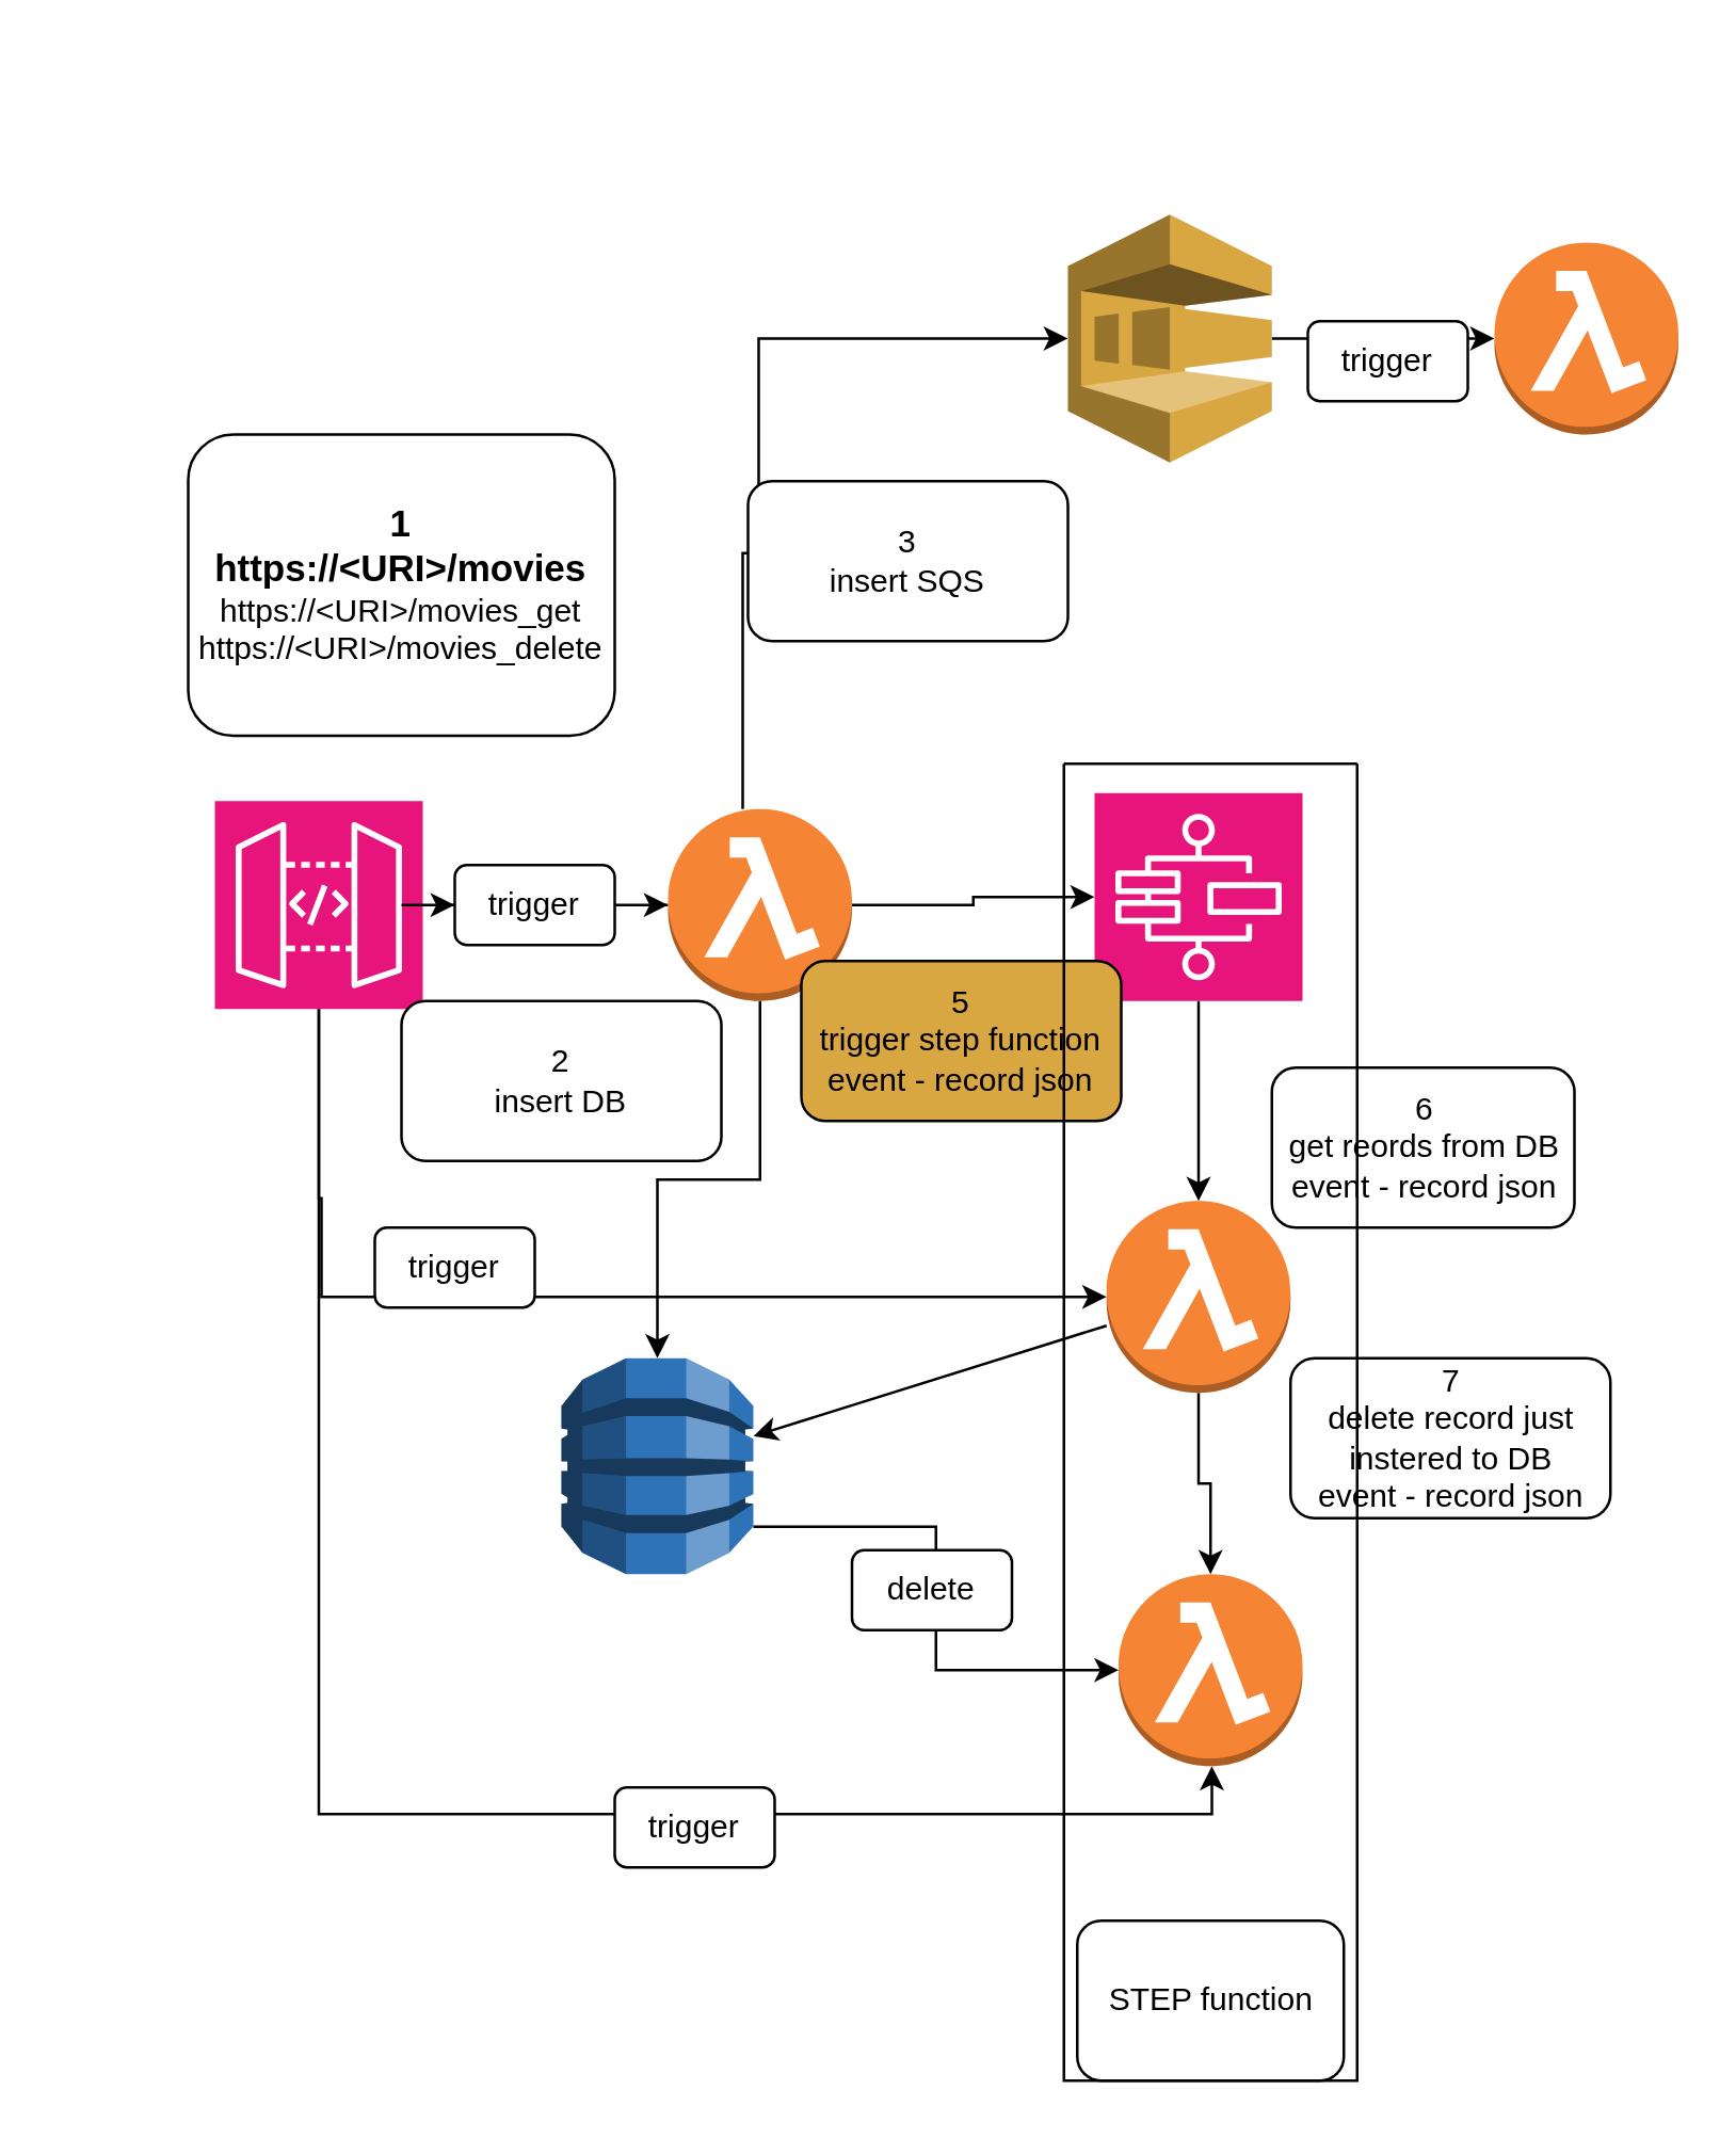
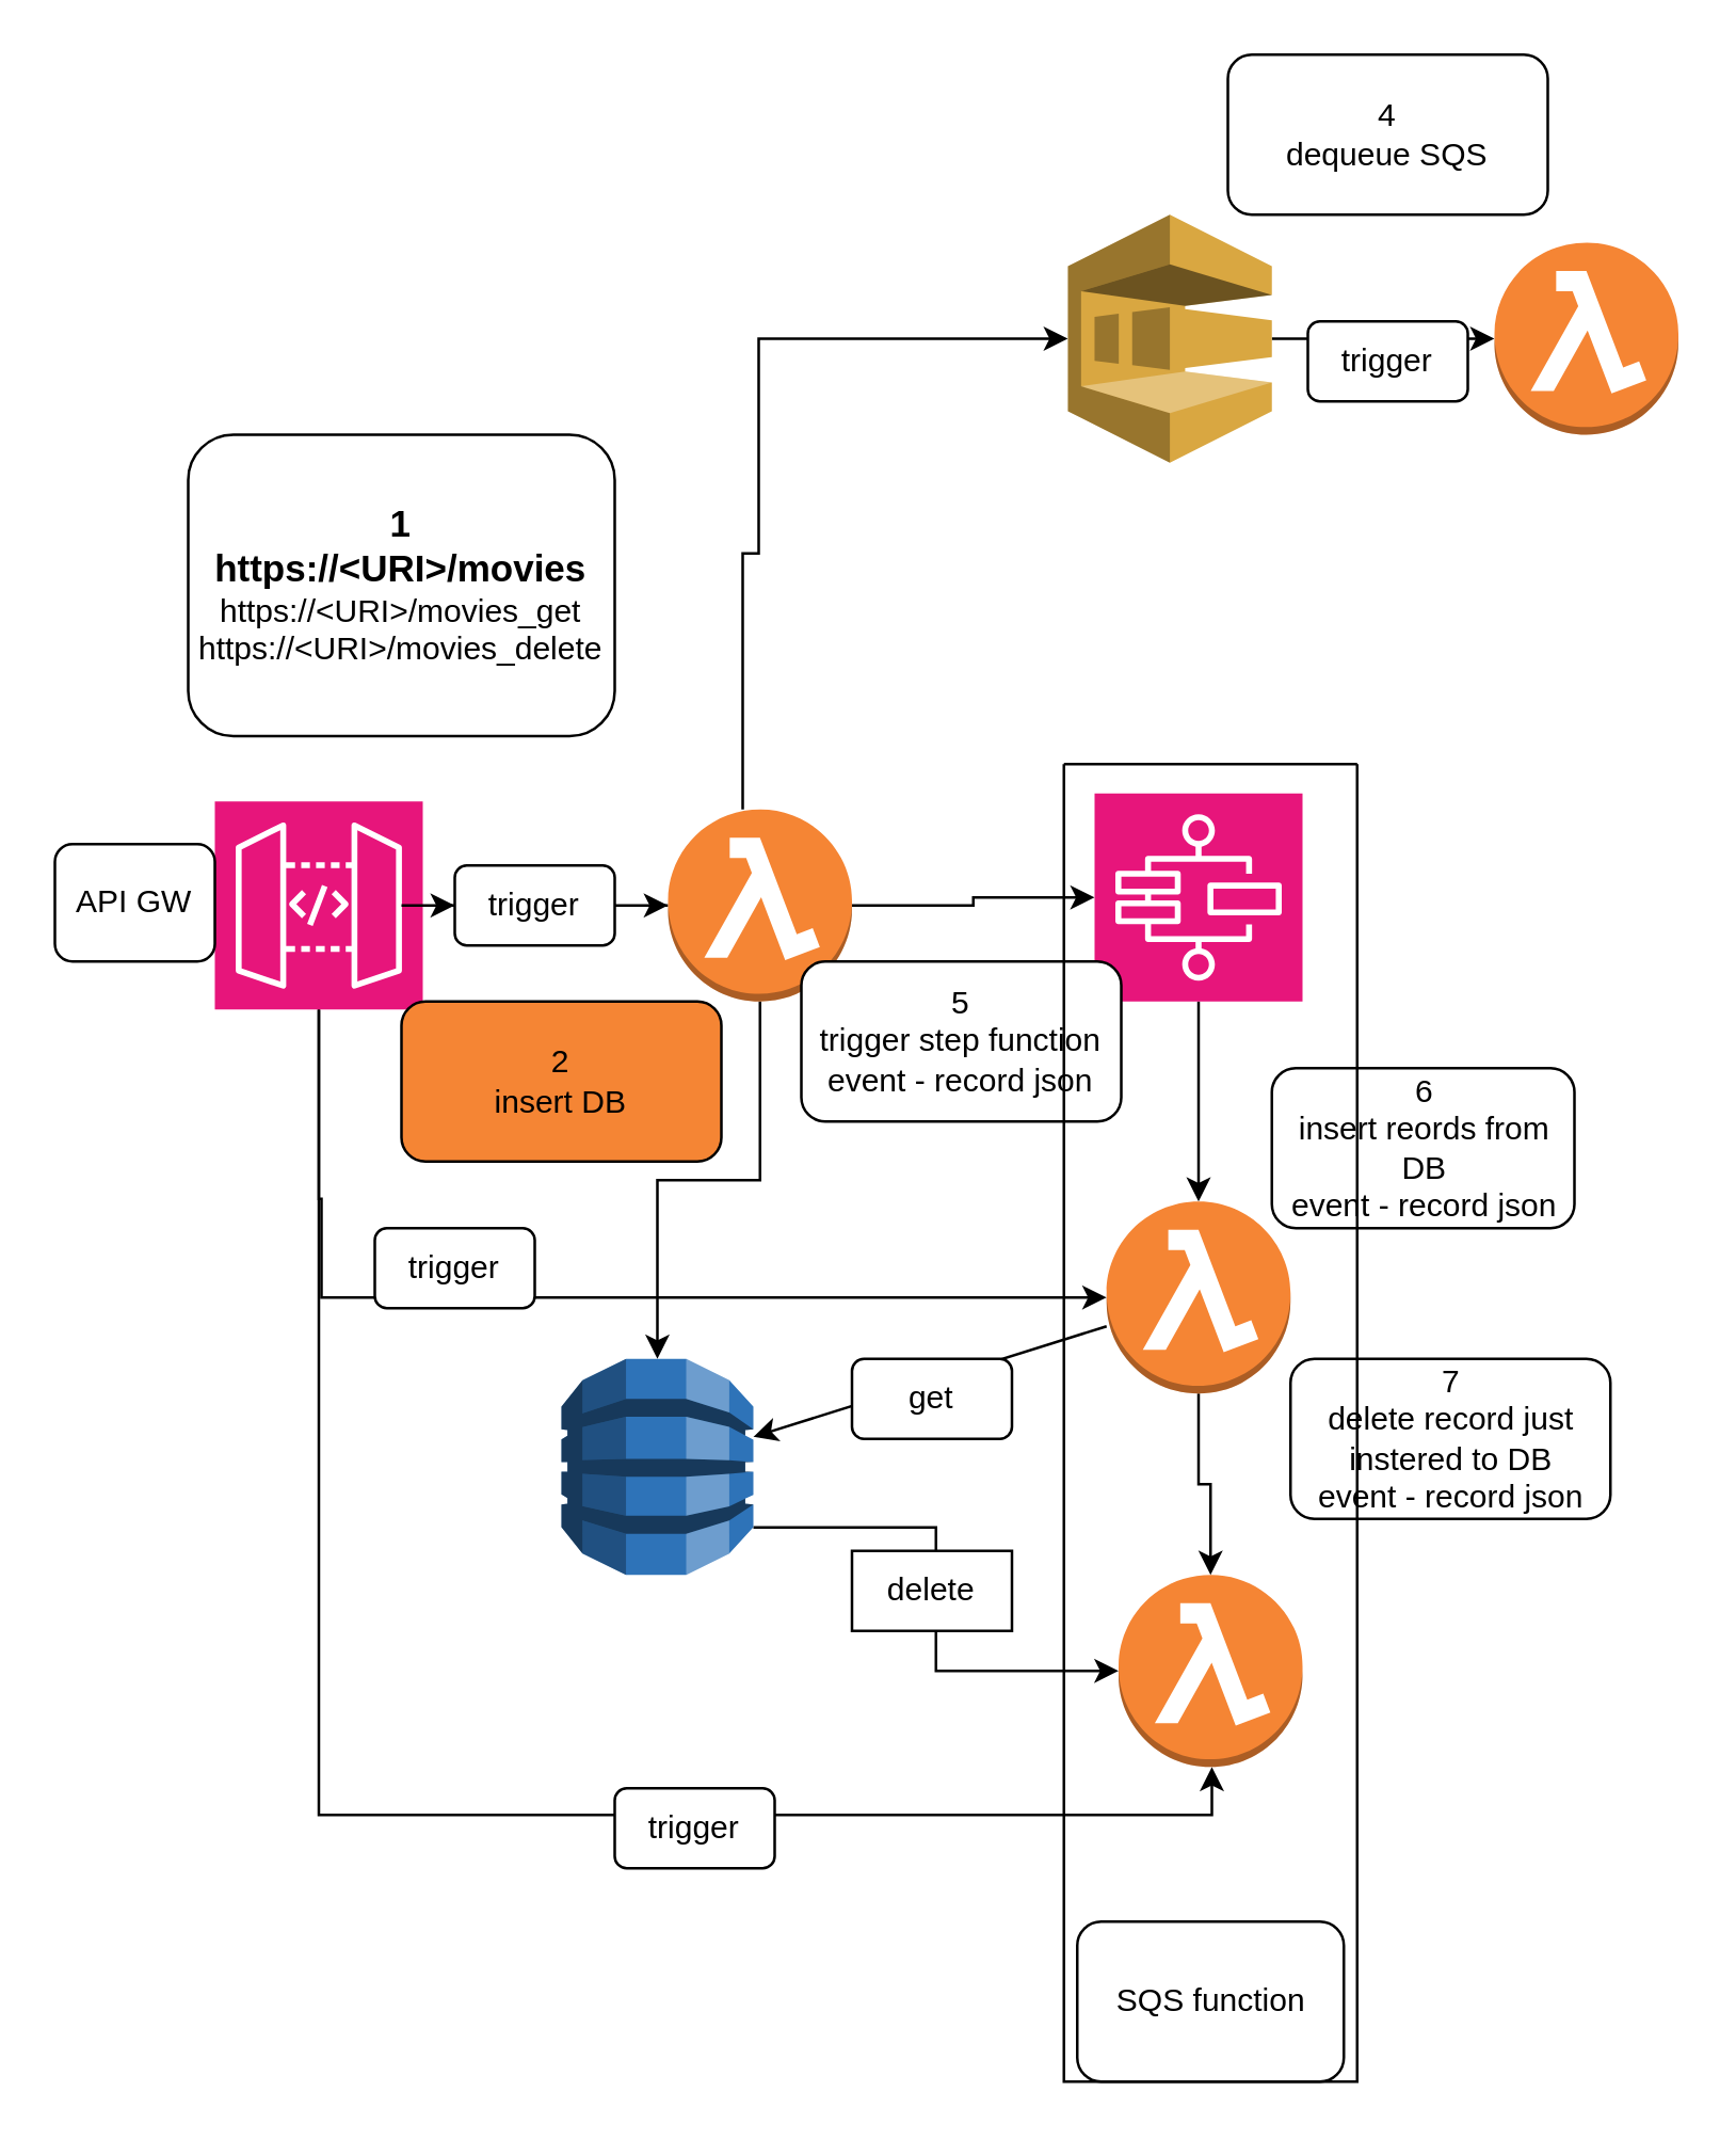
+ <mxCell id="24" value="4&lt;br&gt;dequeue SQS" style="rounded=1;whiteSpace=wrap;html=1;" parent="1" vertex="1"><mxGeometry x="460" y="20" width="120" height="60" as="geometry" /></mxCell>
- <mxCell id="23" value="3&lt;br&gt;insert SQS" style="rounded=1;whiteSpace=wrap;html=1;" parent="1" vertex="1"><mxGeometry x="280" y="180" width="120" height="60" as="geometry" /></mxCell>
+ <mxCell id="29" value="API GW" style="rounded=1;whiteSpace=wrap;html=1;" parent="1" vertex="1"><mxGeometry x="20" y="316" width="60" height="44" as="geometry" /></mxCell>
- <mxCell id="20" value="5&lt;br&gt;trigger step function&lt;br&gt;event - record json" style="rounded=1;whiteSpace=wrap;html=1;fillColor=#d9a741;" parent="1" vertex="1"><mxGeometry x="300" y="360" width="120" height="60" as="geometry" /></mxCell>
+ <mxCell id="20" value="5&lt;br&gt;trigger step function&lt;br&gt;event - record json" style="rounded=1;whiteSpace=wrap;html=1;" parent="1" vertex="1"><mxGeometry x="300" y="360" width="120" height="60" as="geometry" /></mxCell>
- <mxCell id="22" value="2&lt;br&gt;insert DB" style="rounded=1;whiteSpace=wrap;html=1;" parent="1" vertex="1"><mxGeometry x="150" y="375" width="120" height="60" as="geometry" /></mxCell>
+ <mxCell id="22" value="2&lt;br&gt;insert DB" style="rounded=1;whiteSpace=wrap;html=1;fillColor=#f58534;" parent="1" vertex="1"><mxGeometry x="150" y="375" width="120" height="60" as="geometry" /></mxCell>
- <mxCell id="25" value="6&lt;br&gt;get reords from DB&lt;br&gt;event - record json" style="rounded=1;whiteSpace=wrap;html=1;" parent="1" vertex="1"><mxGeometry x="476.5" y="400" width="113.5" height="60" as="geometry" /></mxCell>
+ <mxCell id="25" value="6&lt;br&gt;insert reords from DB&lt;br&gt;event - record json" style="rounded=1;whiteSpace=wrap;html=1;" parent="1" vertex="1"><mxGeometry x="476.5" y="400" width="113.5" height="60" as="geometry" /></mxCell>
+ <mxCell id="36" value="get" style="rounded=1;whiteSpace=wrap;html=1;" vertex="1" parent="1"><mxGeometry x="319" y="509" width="60" height="30" as="geometry" /></mxCell>
- <mxCell id="37" value="delete" style="rounded=1;whiteSpace=wrap;html=1;" vertex="1" parent="1"><mxGeometry x="319" y="581" width="60" height="30" as="geometry" /></mxCell>
+ <mxCell id="37" value="delete" style="whiteSpace=wrap;html=1;rounded=0;" vertex="1" parent="1"><mxGeometry x="319" y="581" width="60" height="30" as="geometry" /></mxCell>
- <mxCell id="28" value="STEP function&lt;br&gt;" style="rounded=1;whiteSpace=wrap;html=1;" parent="27" vertex="1"><mxGeometry x="5" y="434" width="100" height="60" as="geometry" /></mxCell>
+ <mxCell id="28" value="SQS function&lt;br&gt;" style="rounded=1;whiteSpace=wrap;html=1;" parent="27" vertex="1"><mxGeometry x="5" y="434" width="100" height="60" as="geometry" /></mxCell>
